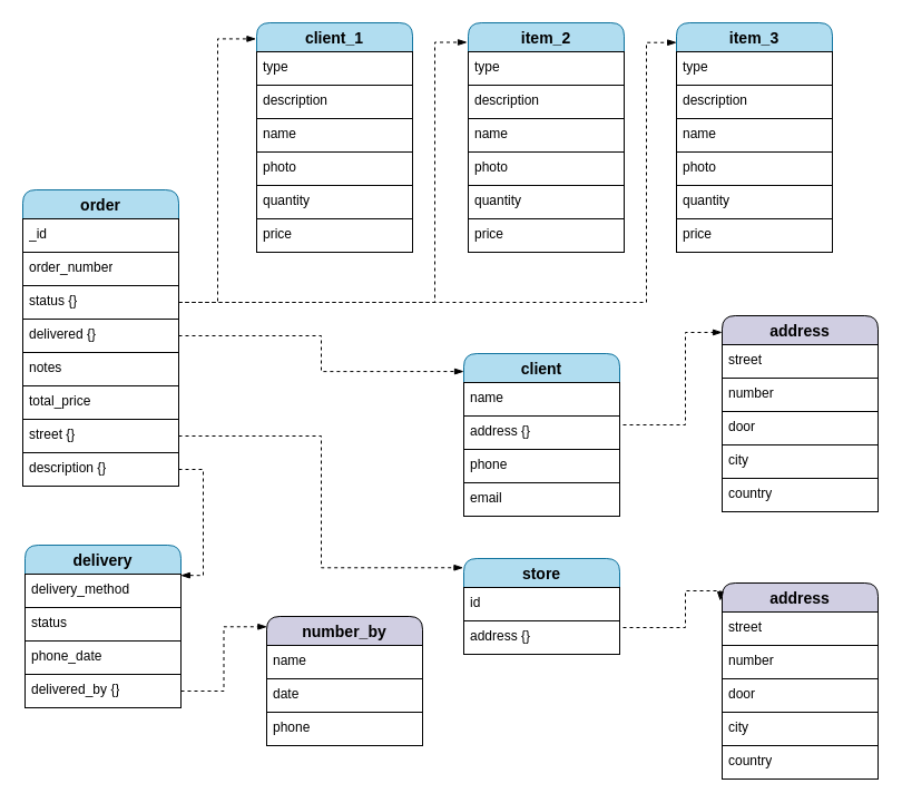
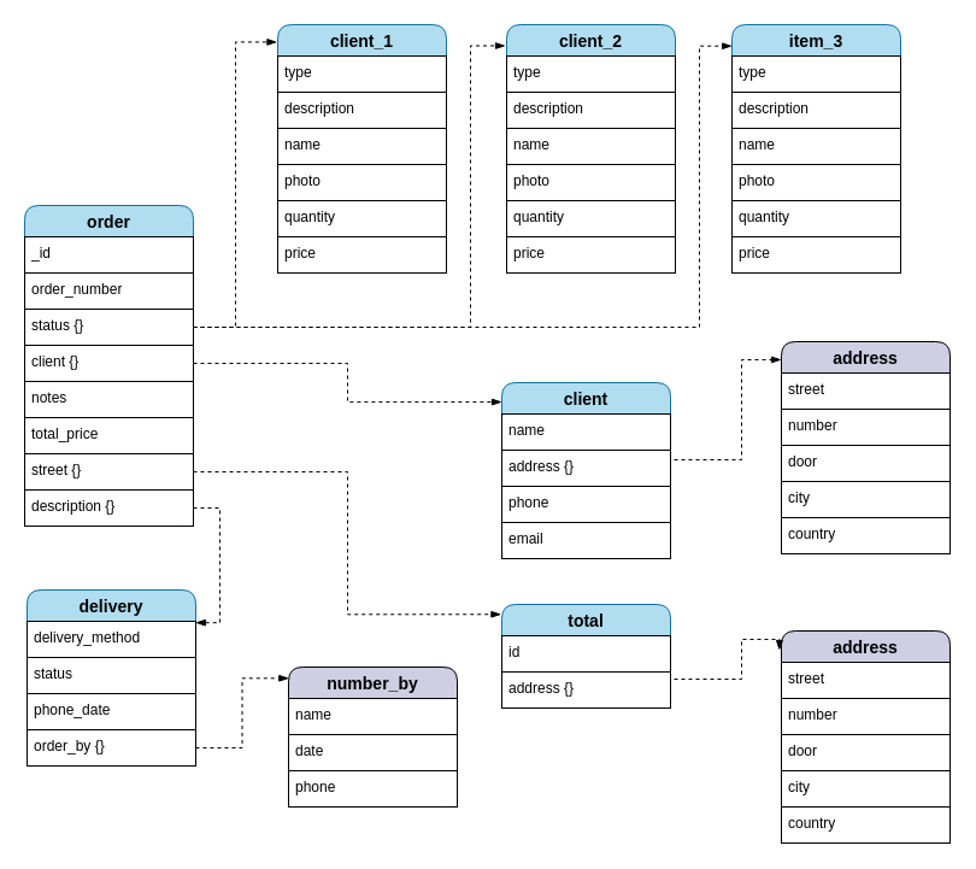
- <mxCell id="32" value="item_2" style="swimlane;fontStyle=1;childLayout=stackLayout;horizontal=1;startSize=26;horizontalStack=0;resizeParent=1;resizeParentMax=0;resizeLast=0;collapsible=1;marginBottom=0;align=center;fontSize=14;rounded=1;perimeterSpacing=0;fillColor=#b1ddf0;strokeColor=light-dark(#10739E,#2A566A);" vertex="1" parent="1"><mxGeometry x="420" y="20" width="140" height="206" as="geometry"><mxRectangle x="60" width="60" height="30" as="alternateBounds" /></mxGeometry></mxCell>
+ <mxCell id="32" value="client_2" style="swimlane;fontStyle=1;childLayout=stackLayout;horizontal=1;startSize=26;horizontalStack=0;resizeParent=1;resizeParentMax=0;resizeLast=0;collapsible=1;marginBottom=0;align=center;fontSize=14;rounded=1;perimeterSpacing=0;fillColor=#b1ddf0;strokeColor=light-dark(#10739E,#2A566A);" vertex="1" parent="1"><mxGeometry x="420" y="20" width="140" height="206" as="geometry"><mxRectangle x="60" width="60" height="30" as="alternateBounds" /></mxGeometry></mxCell>
- <mxCell id="6" value="delivered {}" style="text;strokeColor=light-dark(#000000,#525166);fillColor=light-dark(#FFFFFF,#202020);spacingLeft=4;spacingRight=4;overflow=hidden;rotatable=0;points=[[0,0.5],[1,0.5]];portConstraint=eastwest;fontSize=12;whiteSpace=wrap;html=1;gradientColor=none;rounded=0;" vertex="1" parent="2"><mxGeometry y="116" width="140" height="30" as="geometry" /></mxCell>
+ <mxCell id="6" value="client {}" style="text;strokeColor=light-dark(#000000,#525166);fillColor=light-dark(#FFFFFF,#202020);spacingLeft=4;spacingRight=4;overflow=hidden;rotatable=0;points=[[0,0.5],[1,0.5]];portConstraint=eastwest;fontSize=12;whiteSpace=wrap;html=1;gradientColor=none;rounded=0;" vertex="1" parent="2"><mxGeometry y="116" width="140" height="30" as="geometry" /></mxCell>
- <mxCell id="48" value="store" style="swimlane;fontStyle=1;childLayout=stackLayout;horizontal=1;startSize=26;horizontalStack=0;resizeParent=1;resizeParentMax=0;resizeLast=0;collapsible=1;marginBottom=0;align=center;fontSize=14;rounded=1;perimeterSpacing=0;fillColor=#b1ddf0;strokeColor=light-dark(#10739E,#2A566A);" vertex="1" parent="1"><mxGeometry x="416" y="501" width="140" height="86" as="geometry"><mxRectangle x="60" width="60" height="30" as="alternateBounds" /></mxGeometry></mxCell>
+ <mxCell id="48" value="total" style="swimlane;fontStyle=1;childLayout=stackLayout;horizontal=1;startSize=26;horizontalStack=0;resizeParent=1;resizeParentMax=0;resizeLast=0;collapsible=1;marginBottom=0;align=center;fontSize=14;rounded=1;perimeterSpacing=0;fillColor=#b1ddf0;strokeColor=light-dark(#10739E,#2A566A);" vertex="1" parent="1"><mxGeometry x="416" y="501" width="140" height="86" as="geometry"><mxRectangle x="60" width="60" height="30" as="alternateBounds" /></mxGeometry></mxCell>
- <mxCell id="63" value="delivered_by {}" style="text;strokeColor=light-dark(#000000,#2A566A);fillColor=light-dark(#FFFFFF,#202020);spacingLeft=4;spacingRight=4;overflow=hidden;rotatable=0;points=[[0,0.5],[1,0.5]];portConstraint=eastwest;fontSize=12;whiteSpace=wrap;html=1;rounded=0;" vertex="1" parent="59"><mxGeometry y="116" width="140" height="30" as="geometry" /></mxCell>
+ <mxCell id="63" value="order_by {}" style="text;strokeColor=light-dark(#000000,#2A566A);fillColor=light-dark(#FFFFFF,#202020);spacingLeft=4;spacingRight=4;overflow=hidden;rotatable=0;points=[[0,0.5],[1,0.5]];portConstraint=eastwest;fontSize=12;whiteSpace=wrap;html=1;rounded=0;" vertex="1" parent="59"><mxGeometry y="116" width="140" height="30" as="geometry" /></mxCell>
